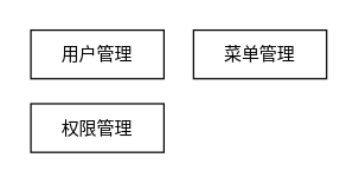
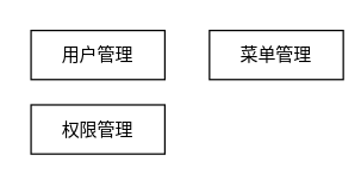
- <mxCell id="4" value="菜单管理" style="rounded=0;whiteSpace=wrap;html=1;" vertex="1" parent="1"><mxGeometry x="130" y="20" width="90" height="33" as="geometry" /></mxCell>
+ <mxCell id="4" value="菜单管理" style="rounded=0;whiteSpace=wrap;html=1;" vertex="1" parent="1"><mxGeometry x="140" y="20" width="90" height="33" as="geometry" /></mxCell>
